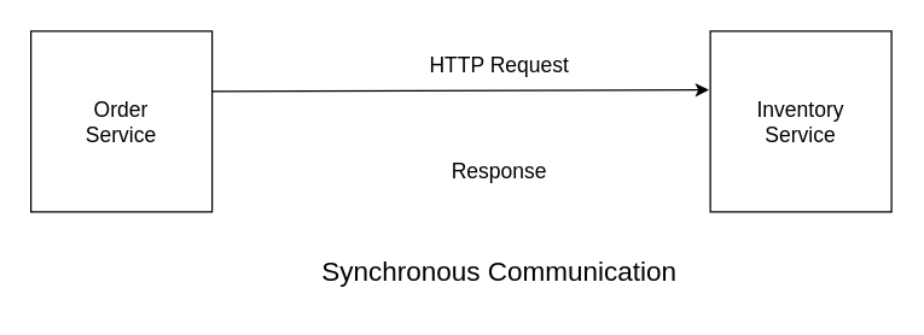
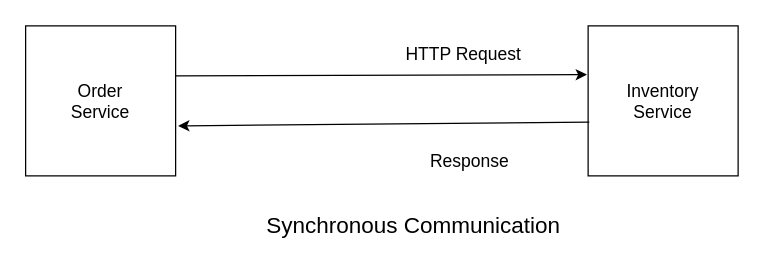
- <mxCell id="5" value="&lt;font style=&quot;font-size: 14px;&quot;&gt;HTTP Request&lt;/font&gt;" style="text;html=1;align=center;verticalAlign=middle;resizable=0;points=[];autosize=1;strokeColor=none;fillColor=none;" parent="1" vertex="1"><mxGeometry x="270" y="28" width="120" height="30" as="geometry" /></mxCell>
+ <mxCell id="5" value="&lt;font style=&quot;font-size: 14px;&quot;&gt;HTTP Request&lt;/font&gt;" style="text;html=1;align=center;verticalAlign=middle;resizable=0;points=[];autosize=1;strokeColor=none;fillColor=none;" parent="1" vertex="1"><mxGeometry x="310" y="28" width="120" height="30" as="geometry" /></mxCell>
+ <mxCell id="6" value="" style="endArrow=classic;html=1;rounded=0;entryX=1.017;entryY=0.667;entryDx=0;entryDy=0;entryPerimeter=0;exitX=0.008;exitY=0.642;exitDx=0;exitDy=0;exitPerimeter=0;" parent="1" source="3" target="2" edge="1"><mxGeometry width="50" height="50" relative="1" as="geometry"><mxPoint x="330" y="270" as="sourcePoint" /><mxPoint x="380" y="220" as="targetPoint" /></mxGeometry></mxCell>
- <mxCell id="7" value="&lt;font style=&quot;font-size: 14px;&quot;&gt;Response&lt;/font&gt;" style="text;html=1;align=center;verticalAlign=middle;resizable=0;points=[];autosize=1;strokeColor=none;fillColor=none;" parent="1" vertex="1"><mxGeometry x="285" y="98" width="90" height="30" as="geometry" /></mxCell>
+ <mxCell id="7" value="&lt;font style=&quot;font-size: 14px;&quot;&gt;Response&lt;/font&gt;" style="text;html=1;align=center;verticalAlign=middle;resizable=0;points=[];autosize=1;strokeColor=none;fillColor=none;" parent="1" vertex="1"><mxGeometry x="330" y="113" width="90" height="30" as="geometry" /></mxCell>
